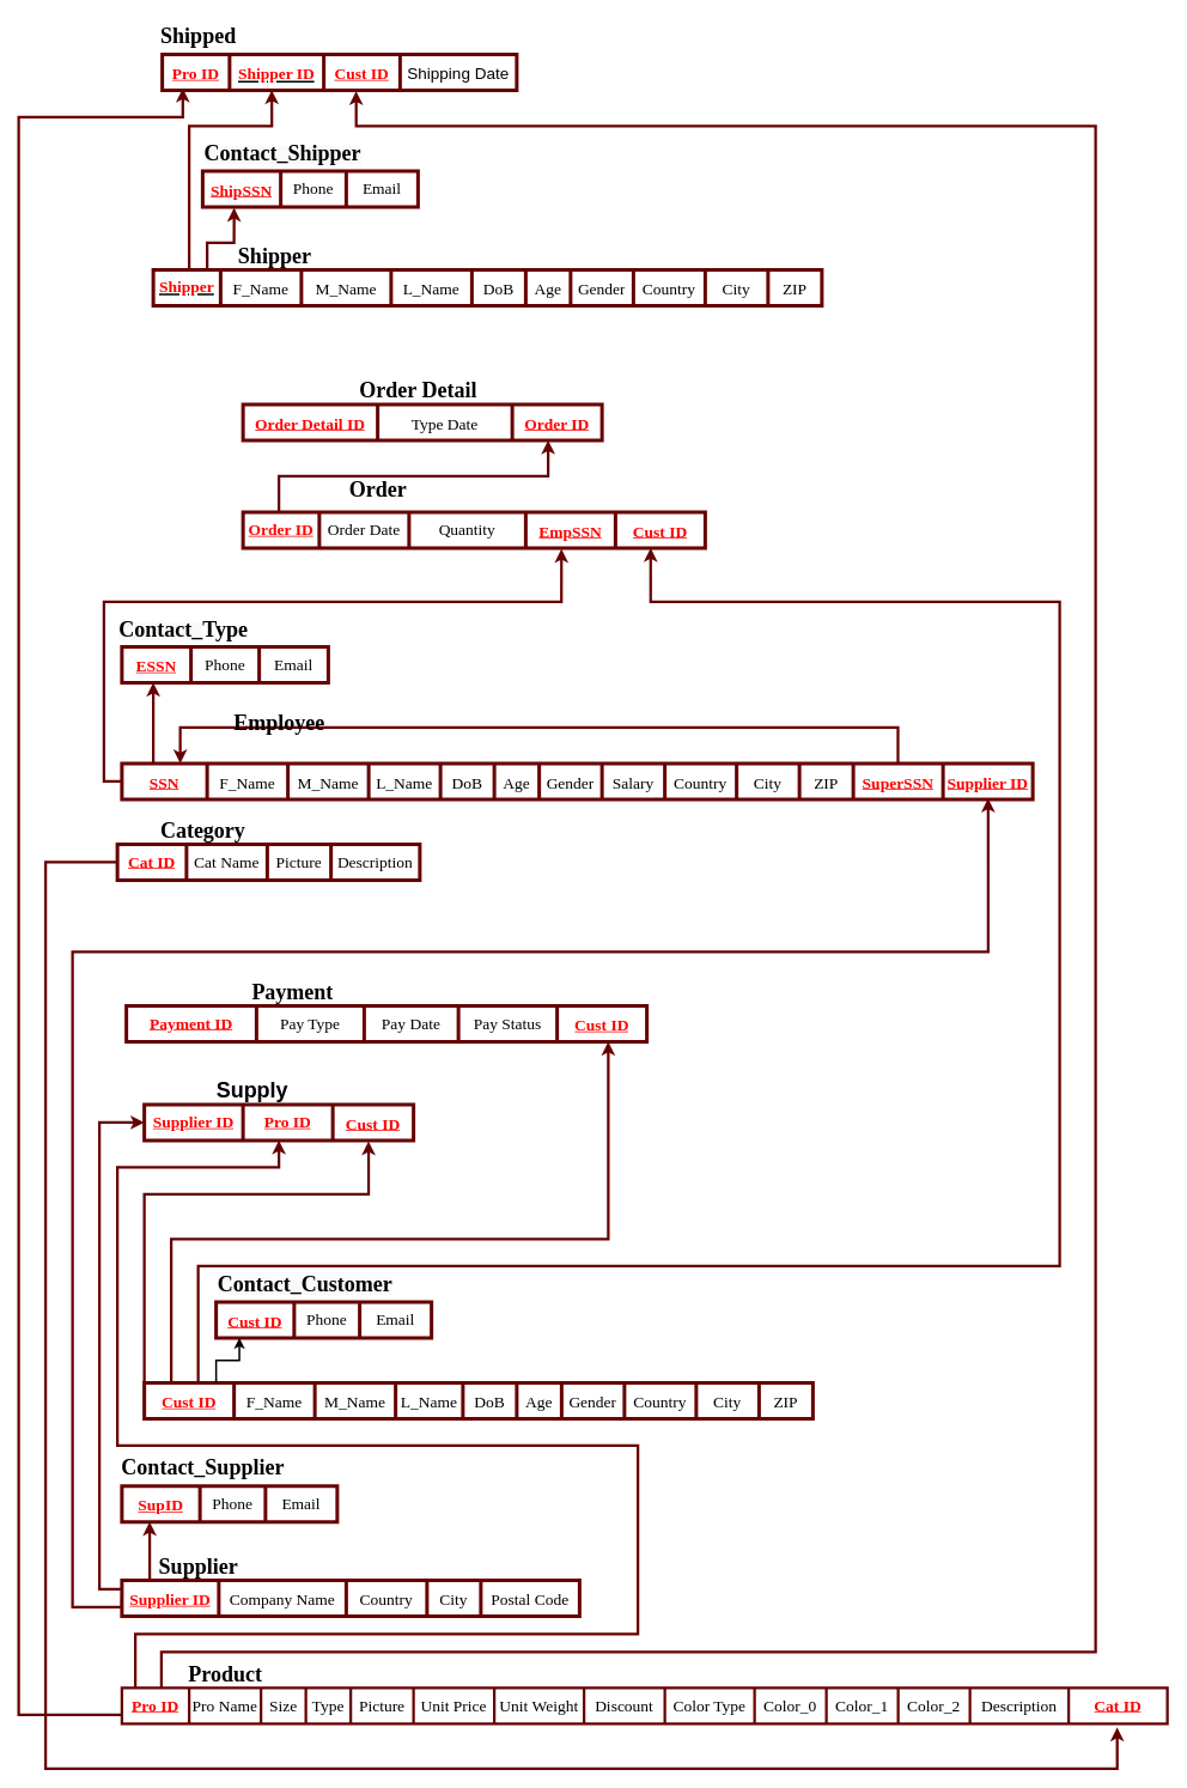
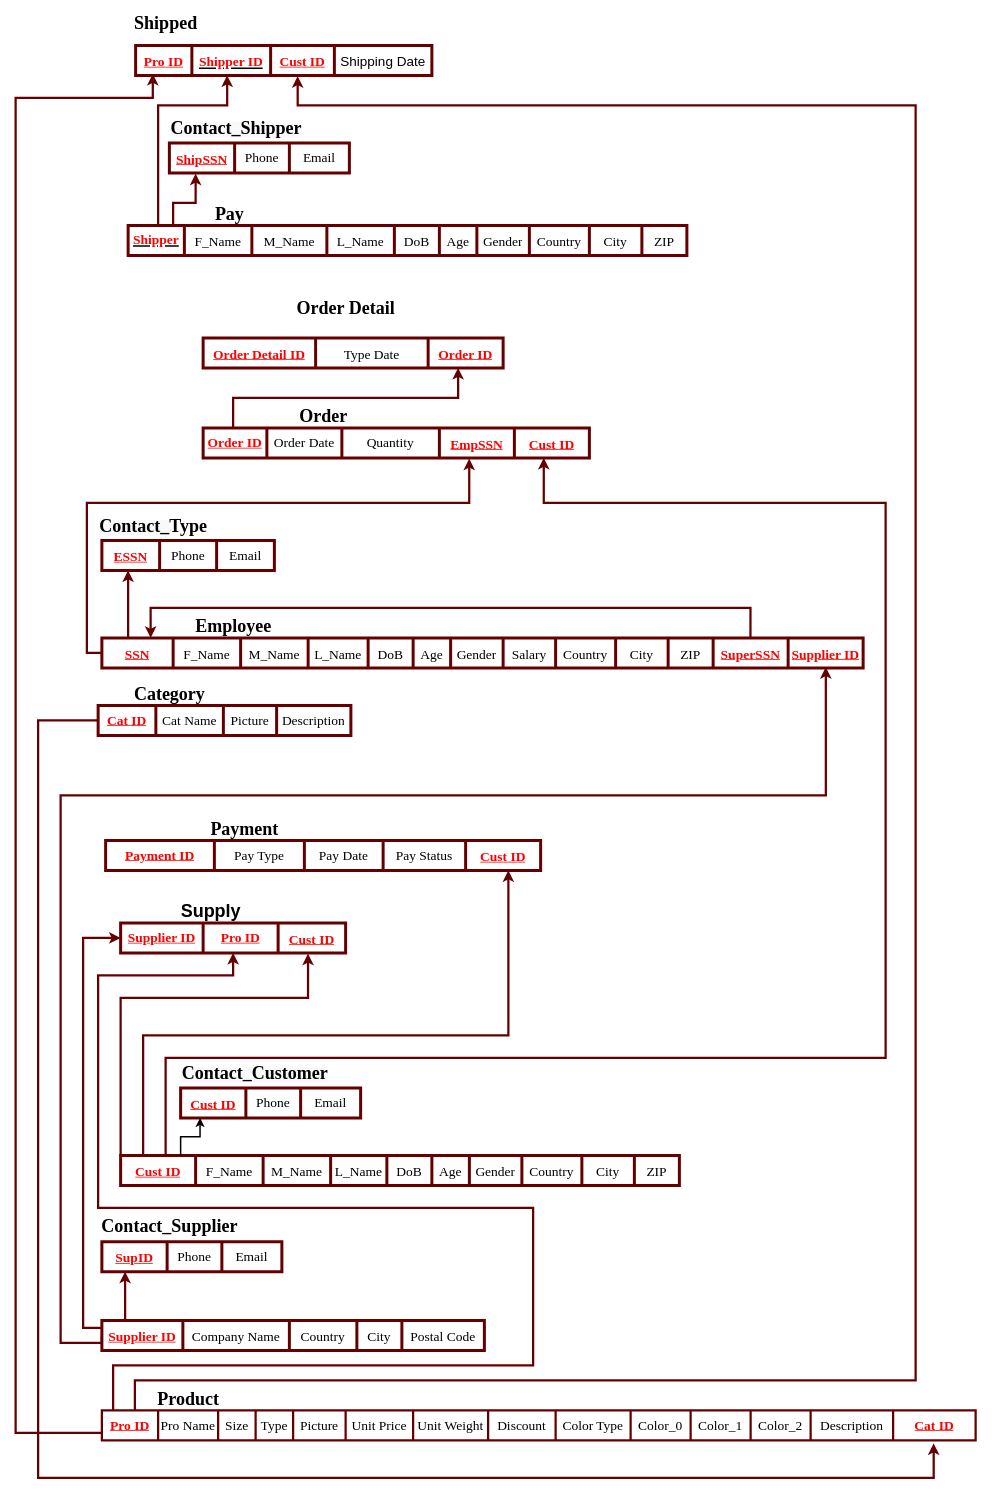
- <mxCell id="122" value="&lt;b&gt;&lt;font face=&quot;Times New Roman&quot;&gt;Shipped&lt;/font&gt;&lt;/b&gt;" style="text;html=1;align=center;verticalAlign=middle;resizable=0;points=[];autosize=1;strokeColor=none;fillColor=none;fontSize=24;" parent="1" vertex="1"><mxGeometry x="170" y="20" width="100" height="40" as="geometry" /></mxCell>
+ <mxCell id="122" value="&lt;b&gt;&lt;font face=&quot;Times New Roman&quot;&gt;Shipped&lt;/font&gt;&lt;/b&gt;" style="text;html=1;align=center;verticalAlign=middle;resizable=0;points=[];autosize=1;strokeColor=none;fillColor=none;fontSize=24;" parent="1" vertex="1"><mxGeometry x="170" y="10" width="100" height="40" as="geometry" /></mxCell>
- <mxCell id="48" value="&lt;b&gt;&lt;font color=&quot;#000000&quot;&gt;Shipper&lt;/font&gt;&lt;/b&gt;" style="text;html=1;align=center;verticalAlign=middle;resizable=0;points=[];autosize=1;strokeColor=none;fillColor=none;fontSize=24;fontFamily=Times New Roman;fontColor=#FF0000;" parent="1" vertex="1"><mxGeometry x="255" y="270" width="100" height="30" as="geometry" /></mxCell>
+ <mxCell id="48" value="&lt;b&gt;&lt;font color=&quot;#000000&quot;&gt;Pay&lt;/font&gt;&lt;/b&gt;" style="text;html=1;align=center;verticalAlign=middle;resizable=0;points=[];autosize=1;strokeColor=none;fillColor=none;fontSize=24;fontFamily=Times New Roman;fontColor=#FF0000;" parent="1" vertex="1"><mxGeometry x="255" y="270" width="100" height="30" as="geometry" /></mxCell>
- <mxCell id="62" value="&lt;span style=&quot;font-size: 24px;&quot;&gt;&lt;b style=&quot;&quot;&gt;Order Detail&lt;/b&gt;&lt;/span&gt;" style="text;html=1;align=center;verticalAlign=middle;resizable=0;points=[];autosize=1;strokeColor=none;fillColor=none;fontSize=18;fontFamily=Times New Roman;fontColor=#000000;" parent="1" vertex="1"><mxGeometry x="390" y="420" width="150" height="30" as="geometry" /></mxCell>
+ <mxCell id="62" value="&lt;span style=&quot;font-size: 24px;&quot;&gt;&lt;b style=&quot;&quot;&gt;Order Detail&lt;/b&gt;&lt;/span&gt;" style="text;html=1;align=center;verticalAlign=middle;resizable=0;points=[];autosize=1;strokeColor=none;fillColor=none;fontSize=18;fontFamily=Times New Roman;fontColor=#000000;" parent="1" vertex="1"><mxGeometry x="385" y="395" width="150" height="30" as="geometry" /></mxCell>
- <mxCell id="56" value="&lt;b&gt;&lt;font style=&quot;font-size: 24px;&quot;&gt;Order&lt;/font&gt;&lt;/b&gt;" style="text;html=1;align=center;verticalAlign=middle;resizable=0;points=[];autosize=1;strokeColor=none;fillColor=none;fontSize=18;fontFamily=Times New Roman;fontColor=#000000;" parent="1" vertex="1"><mxGeometry x="380" y="530" width="80" height="30" as="geometry" /></mxCell>
+ <mxCell id="56" value="&lt;b&gt;&lt;font style=&quot;font-size: 24px;&quot;&gt;Order&lt;/font&gt;&lt;/b&gt;" style="text;html=1;align=center;verticalAlign=middle;resizable=0;points=[];autosize=1;strokeColor=none;fillColor=none;fontSize=18;fontFamily=Times New Roman;fontColor=#000000;" parent="1" vertex="1"><mxGeometry x="390" y="540" width="80" height="30" as="geometry" /></mxCell>
- <mxCell id="35" value="&lt;font style=&quot;font-size: 24px;&quot; color=&quot;#000000&quot;&gt;&lt;b&gt;Employee&lt;/b&gt;&lt;/font&gt;" style="text;html=1;align=center;verticalAlign=middle;resizable=0;points=[];autosize=1;strokeColor=none;fillColor=none;fontSize=18;fontFamily=Times New Roman;fontColor=#FF0000;" parent="1" vertex="1"><mxGeometry x="250" y="790" width="120" height="30" as="geometry" /></mxCell>
+ <mxCell id="35" value="&lt;font style=&quot;font-size: 24px;&quot; color=&quot;#000000&quot;&gt;&lt;b&gt;Employee&lt;/b&gt;&lt;/font&gt;" style="text;html=1;align=center;verticalAlign=middle;resizable=0;points=[];autosize=1;strokeColor=none;fillColor=none;fontSize=18;fontFamily=Times New Roman;fontColor=#FF0000;" parent="1" vertex="1"><mxGeometry x="250" y="820" width="120" height="30" as="geometry" /></mxCell>
- <mxCell id="78" value="&lt;b&gt;Supplier&lt;/b&gt;" style="text;html=1;align=center;verticalAlign=middle;resizable=0;points=[];autosize=1;strokeColor=none;fillColor=none;fontSize=24;fontFamily=Times New Roman;fontColor=#000000;" parent="1" vertex="1"><mxGeometry x="170" y="1730" width="100" height="30" as="geometry" /></mxCell>
